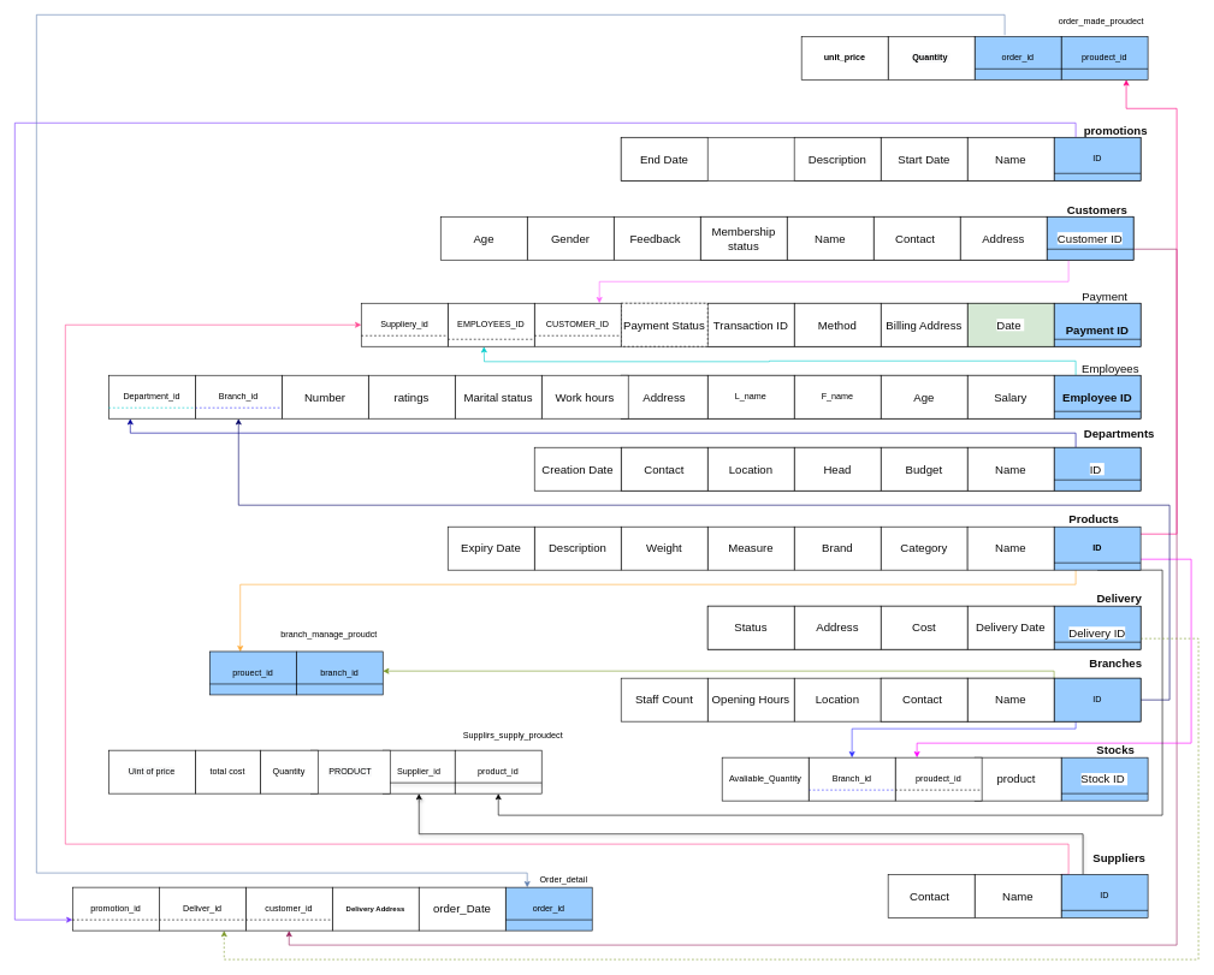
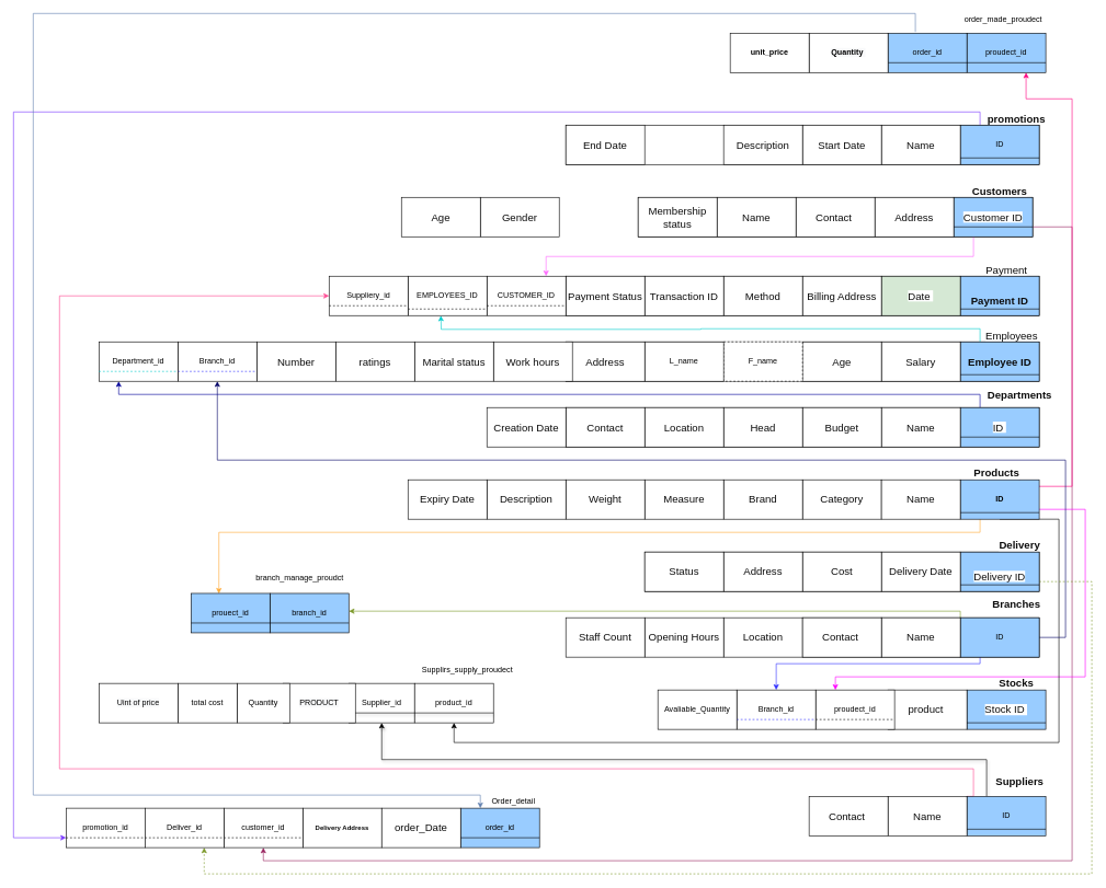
- <mxCell id="55" value="&lt;span style=&quot;color: rgb(13 , 13 , 13) ; font-size: 16px ; text-align: left ; background-color: rgb(255 , 255 , 255)&quot;&gt;Feedback&amp;nbsp;&lt;/span&gt;" style="rounded=0;whiteSpace=wrap;html=1;" parent="1" vertex="1"><mxGeometry x="850" y="300" width="120" height="60" as="geometry" /></mxCell>
- <mxCell id="16" value="&lt;span style=&quot;color: rgb(13 , 13 , 13) ; font-size: 16px ; text-align: left ; background-color: rgb(255 , 255 , 255)&quot;&gt;Payment Status&lt;/span&gt;" style="rounded=0;whiteSpace=wrap;html=1;dashed=1;" parent="1" vertex="1"><mxGeometry x="860" y="420" width="120" height="60" as="geometry" /></mxCell>
+ <mxCell id="16" value="&lt;span style=&quot;color: rgb(13 , 13 , 13) ; font-size: 16px ; text-align: left ; background-color: rgb(255 , 255 , 255)&quot;&gt;Payment Status&lt;/span&gt;" style="rounded=0;whiteSpace=wrap;html=1;" parent="1" vertex="1"><mxGeometry x="860" y="420" width="120" height="60" as="geometry" /></mxCell>
- <mxCell id="22" value="&lt;span&gt;F_name&lt;/span&gt;" style="rounded=0;whiteSpace=wrap;html=1;" parent="1" vertex="1"><mxGeometry x="1100" y="520" width="120" height="60" as="geometry" /></mxCell>
+ <mxCell id="22" value="&lt;span&gt;F_name&lt;/span&gt;" style="rounded=0;whiteSpace=wrap;html=1;dashed=1;" parent="1" vertex="1"><mxGeometry x="1100" y="520" width="120" height="60" as="geometry" /></mxCell>
